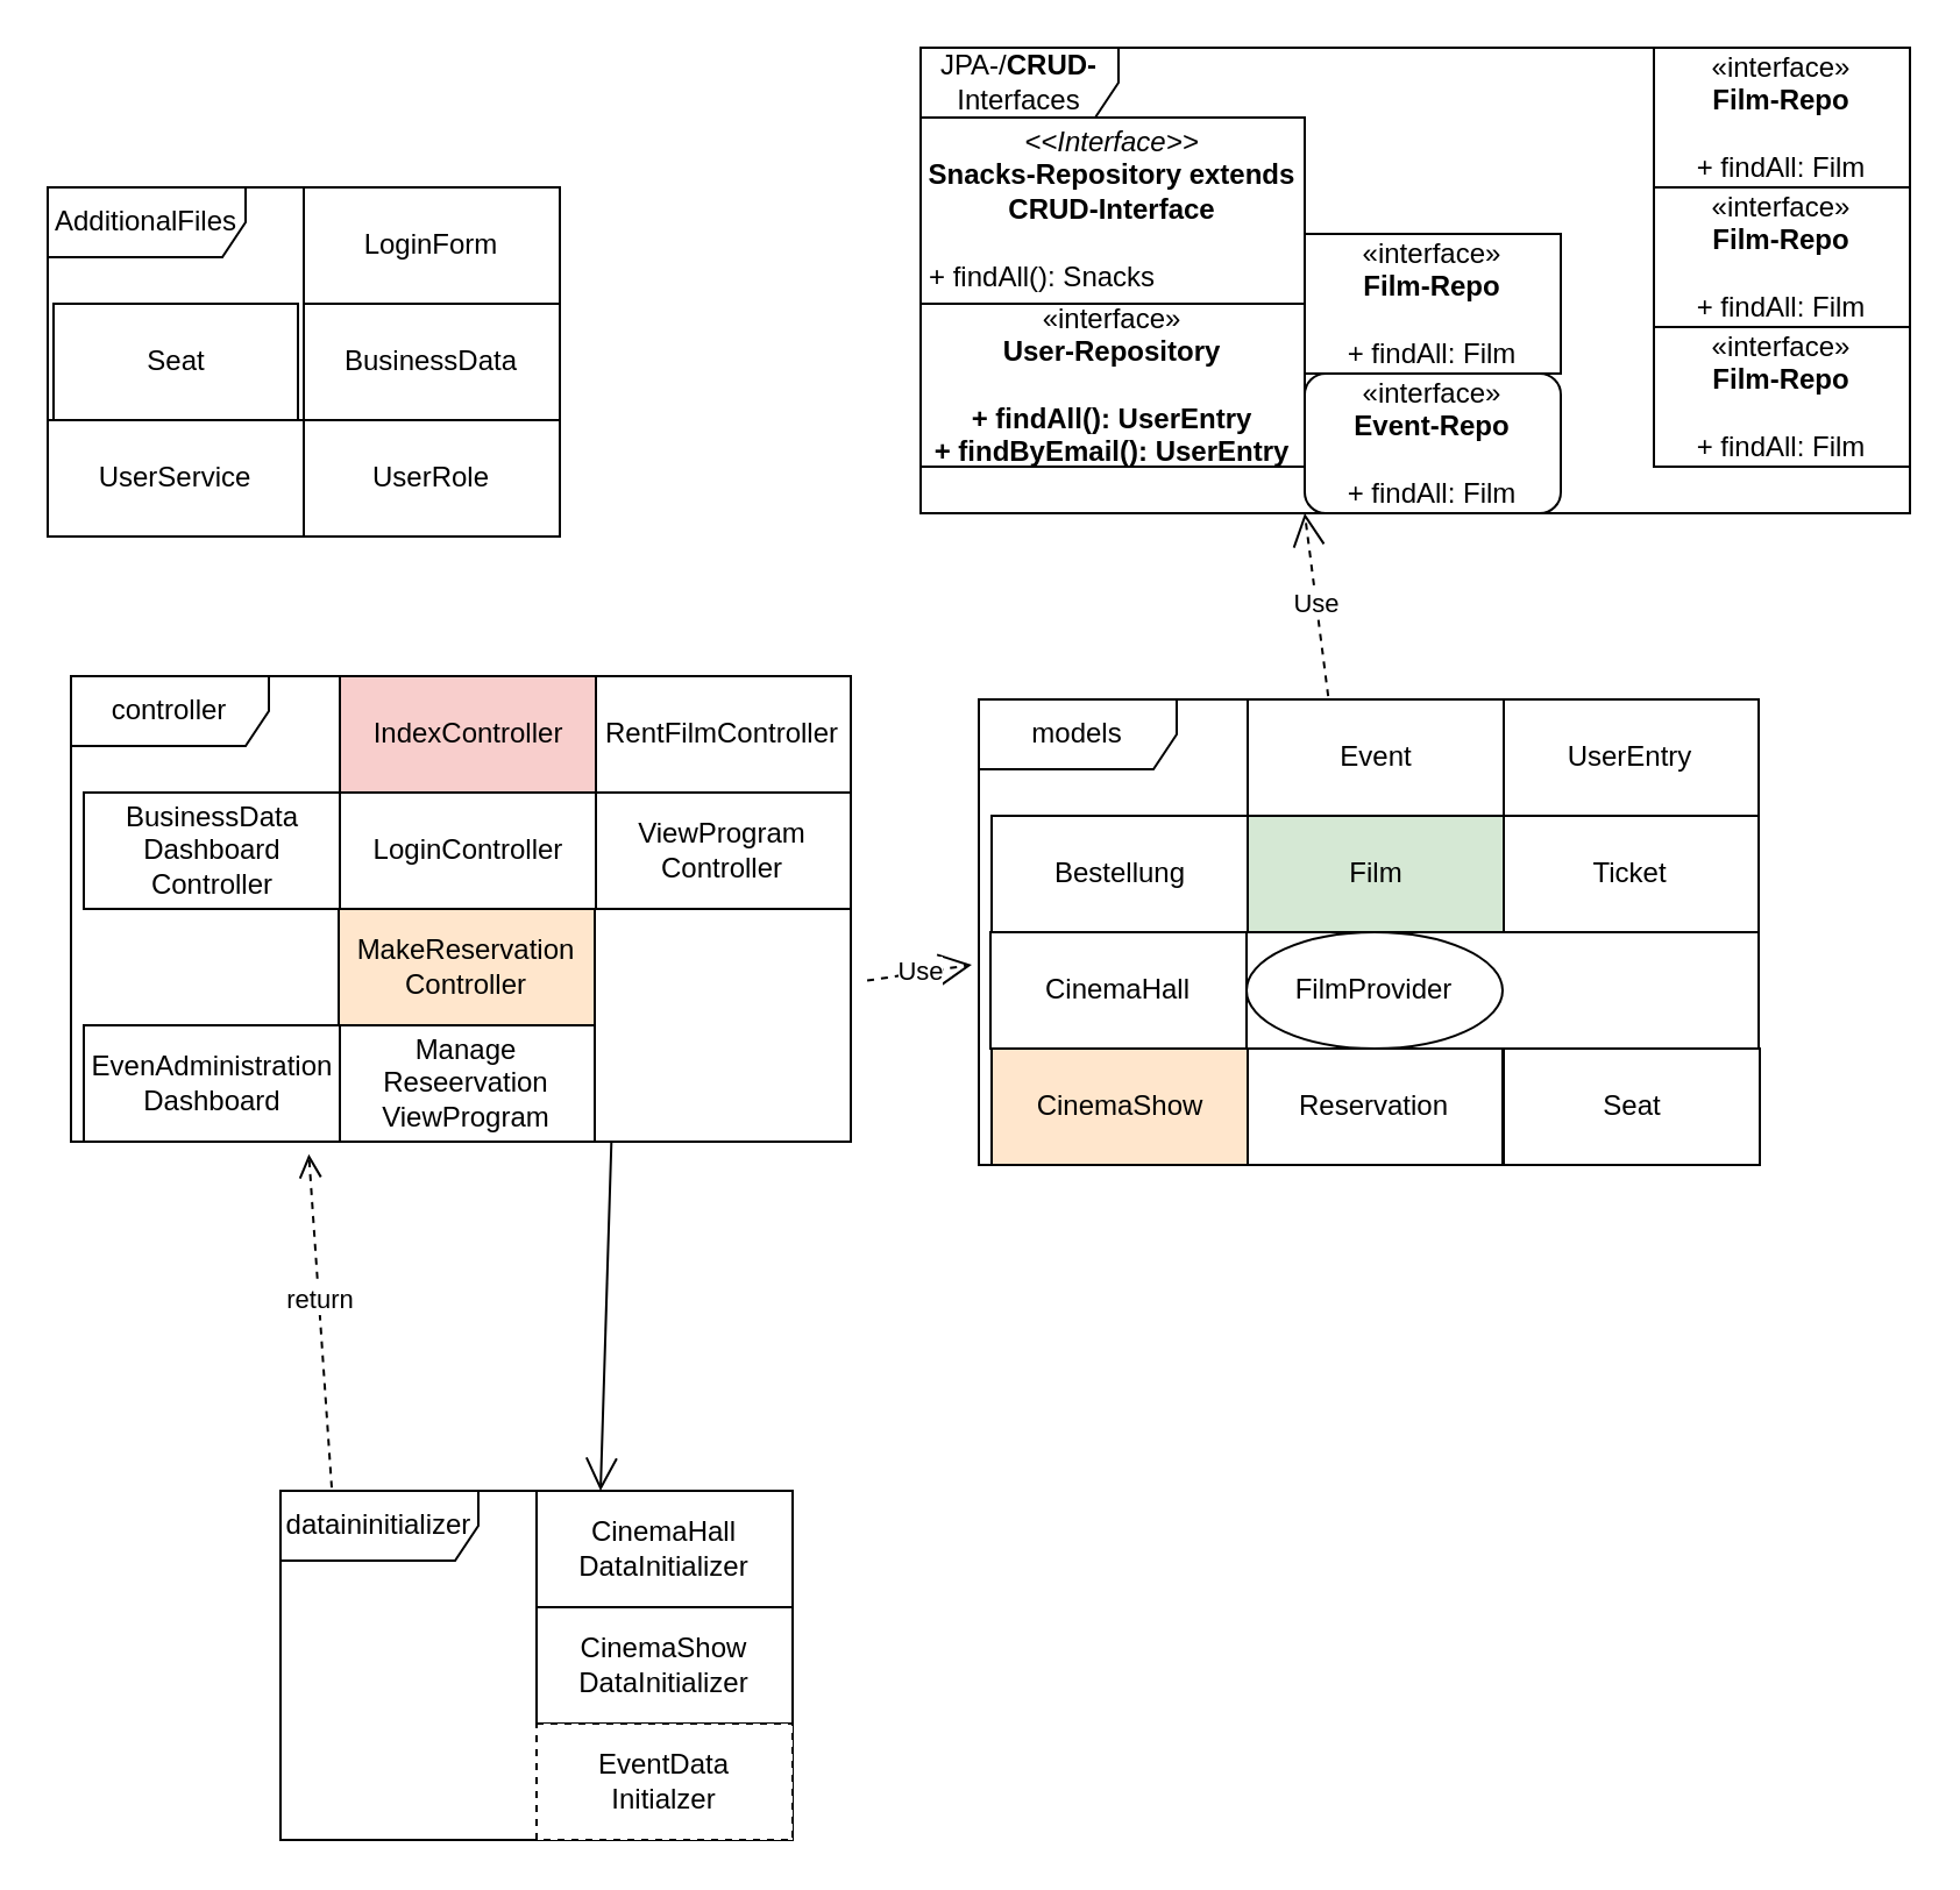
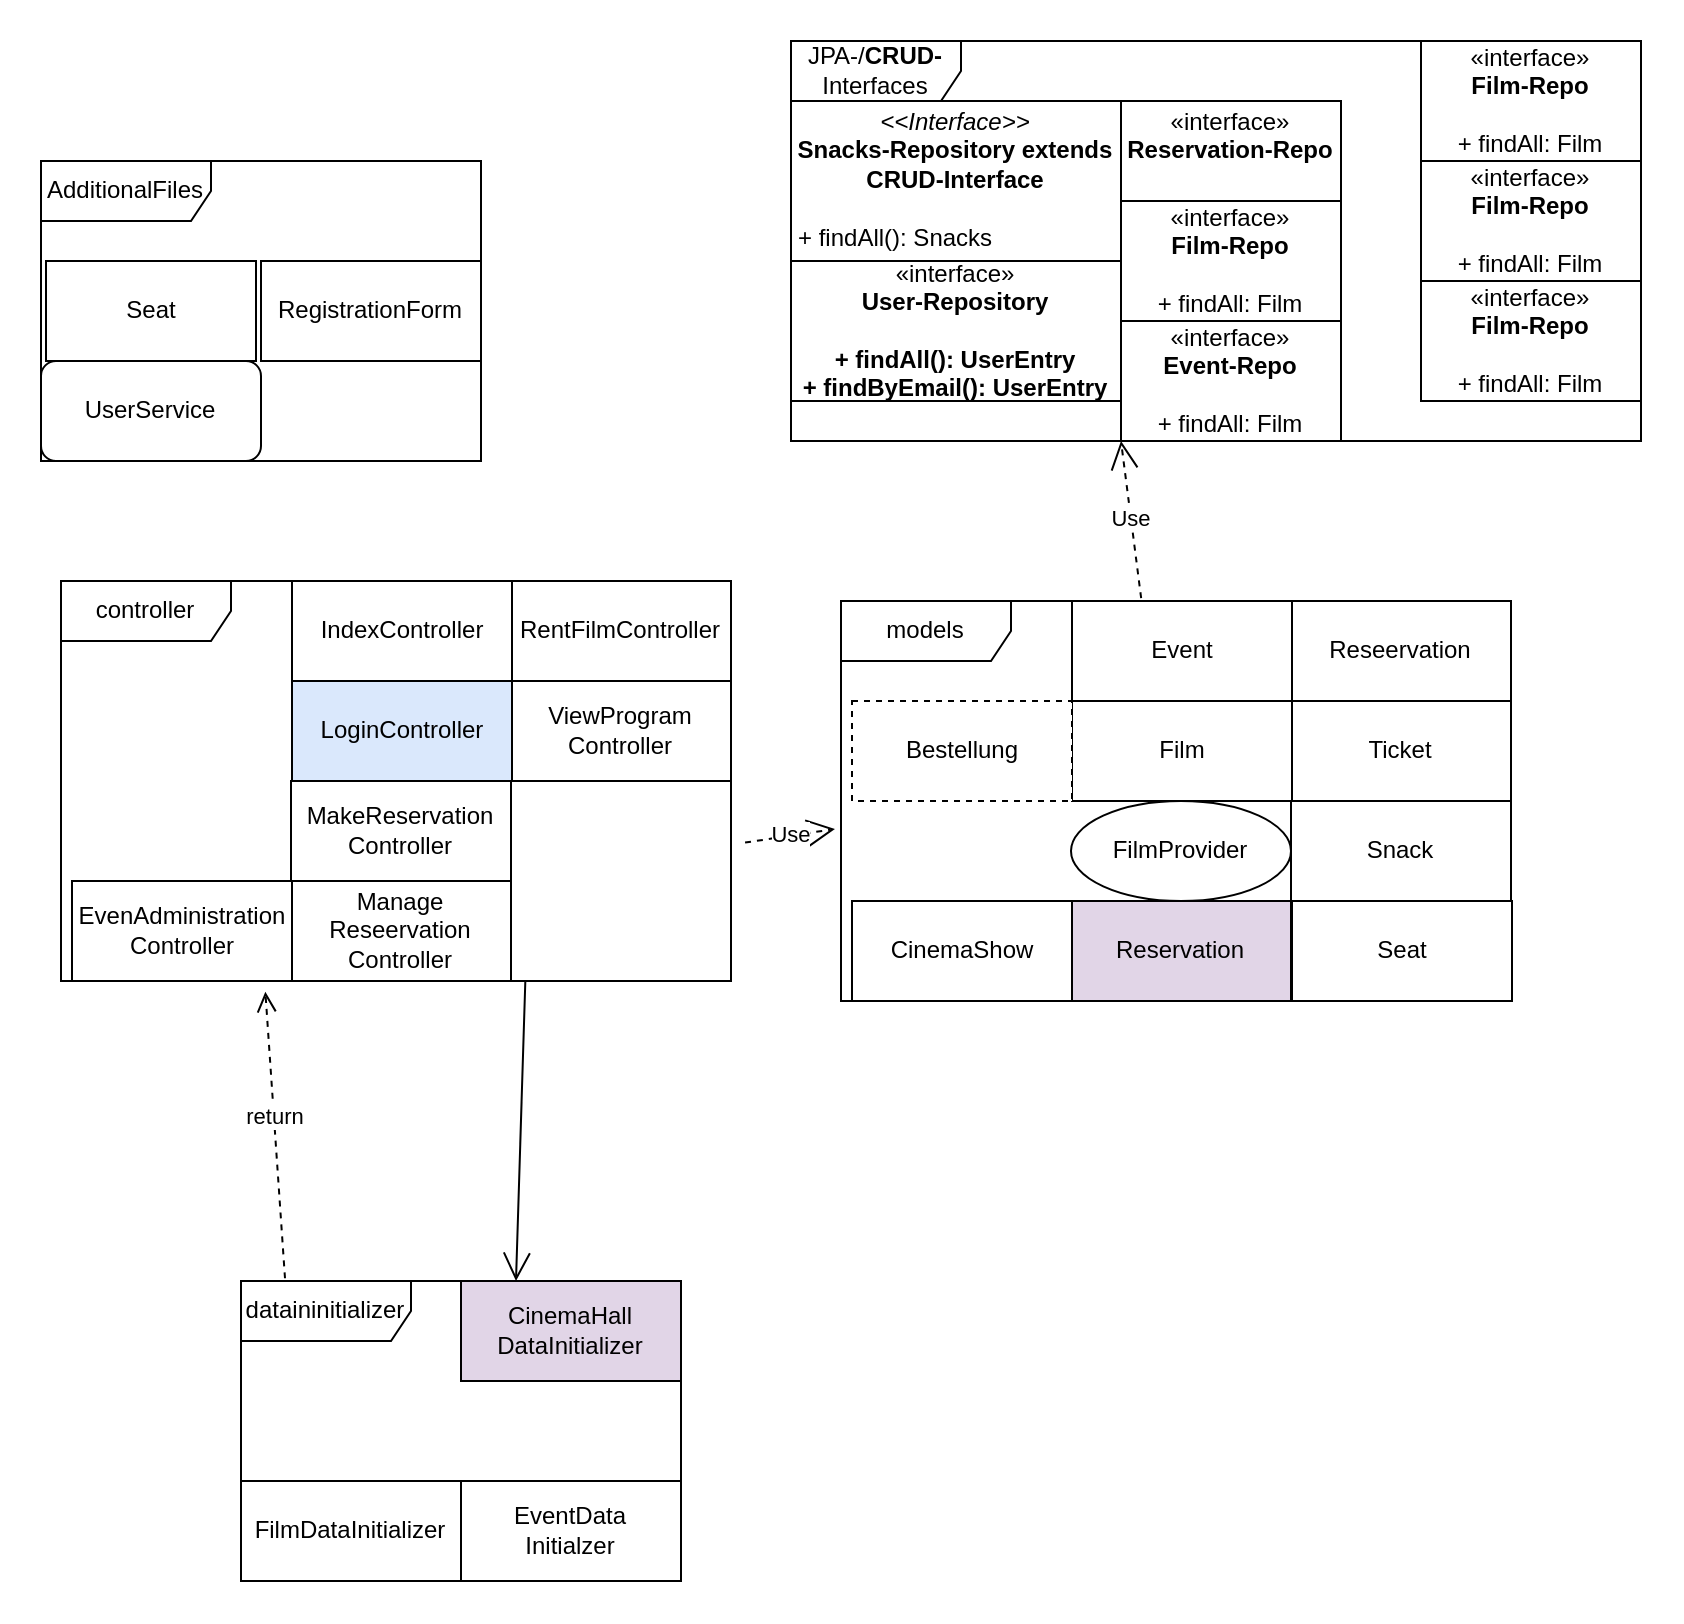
+ <mxCell id="5" value="«interface»&lt;br&gt;&lt;b&gt;Reservation-Repo&lt;br&gt;&lt;br&gt;&lt;/b&gt;" style="html=1;whiteSpace=wrap;" parent="1" vertex="1"><mxGeometry x="560" y="50" width="110" height="50" as="geometry" /></mxCell>
- <mxCell id="26" value="LoginForm" style="html=1;whiteSpace=wrap;" vertex="1" parent="1"><mxGeometry x="130" y="80" width="110" height="50" as="geometry" /></mxCell>
- <mxCell id="29" value="BusinessData" style="html=1;whiteSpace=wrap;" vertex="1" parent="1"><mxGeometry x="130" y="130" width="110" height="50" as="geometry" /></mxCell>
+ <mxCell id="29" value="RegistrationForm" style="html=1;whiteSpace=wrap;" vertex="1" parent="1"><mxGeometry x="130" y="130" width="110" height="50" as="geometry" /></mxCell>
- <mxCell id="7" value="«interface»&lt;br&gt;&lt;b&gt;Event-Repo&lt;br&gt;&lt;/b&gt;&lt;br&gt;+ findAll: Film" style="html=1;whiteSpace=wrap;rounded=1;" parent="1" vertex="1"><mxGeometry x="560" y="160" width="110" height="60" as="geometry" /></mxCell>
+ <mxCell id="7" value="«interface»&lt;br&gt;&lt;b&gt;Event-Repo&lt;br&gt;&lt;/b&gt;&lt;br&gt;+ findAll: Film" style="html=1;whiteSpace=wrap;" parent="1" vertex="1"><mxGeometry x="560" y="160" width="110" height="60" as="geometry" /></mxCell>
- <mxCell id="28" value="UserService" style="html=1;whiteSpace=wrap;" vertex="1" parent="1"><mxGeometry x="20" y="180" width="110" height="50" as="geometry" /></mxCell>
+ <mxCell id="28" value="UserService" style="html=1;whiteSpace=wrap;rounded=1;" vertex="1" parent="1"><mxGeometry x="20" y="180" width="110" height="50" as="geometry" /></mxCell>
- <mxCell id="30" value="UserRole" style="html=1;whiteSpace=wrap;" vertex="1" parent="1"><mxGeometry x="130" y="180" width="110" height="50" as="geometry" /></mxCell>
- <mxCell id="41" value="IndexController" style="html=1;whiteSpace=wrap;fillColor=#f8cecc;" vertex="1" parent="1"><mxGeometry x="145.5" y="290" width="110" height="50" as="geometry" /></mxCell>
+ <mxCell id="41" value="IndexController" style="html=1;whiteSpace=wrap;" vertex="1" parent="1"><mxGeometry x="145.5" y="290" width="110" height="50" as="geometry" /></mxCell>
- <mxCell id="13" value="UserEntry" style="html=1;whiteSpace=wrap;" vertex="1" parent="1"><mxGeometry x="645" y="300" width="110" height="50" as="geometry" /></mxCell>
+ <mxCell id="13" value="Reseervation" style="html=1;whiteSpace=wrap;" vertex="1" parent="1"><mxGeometry x="645" y="300" width="110" height="50" as="geometry" /></mxCell>
- <mxCell id="42" value="BusinessData&lt;br&gt;Dashboard&lt;br&gt;Controller" style="html=1;whiteSpace=wrap;" vertex="1" parent="1"><mxGeometry x="35.5" y="340" width="110" height="50" as="geometry" /></mxCell>
- <mxCell id="40" value="LoginController" style="html=1;whiteSpace=wrap;" vertex="1" parent="1"><mxGeometry x="145.5" y="340" width="110" height="50" as="geometry" /></mxCell>
+ <mxCell id="40" value="LoginController" style="html=1;whiteSpace=wrap;fillColor=#dae8fc;" vertex="1" parent="1"><mxGeometry x="145.5" y="340" width="110" height="50" as="geometry" /></mxCell>
- <mxCell id="19" value="Bestellung" style="html=1;whiteSpace=wrap;" vertex="1" parent="1"><mxGeometry x="425.5" y="350" width="110" height="50" as="geometry" /></mxCell>
+ <mxCell id="19" value="Bestellung" style="html=1;whiteSpace=wrap;dashed=1;" vertex="1" parent="1"><mxGeometry x="425.5" y="350" width="110" height="50" as="geometry" /></mxCell>
- <mxCell id="17" value="Film" style="html=1;whiteSpace=wrap;fillColor=#d5e8d4;" vertex="1" parent="1"><mxGeometry x="535.5" y="350" width="110" height="50" as="geometry" /></mxCell>
+ <mxCell id="17" value="Film" style="html=1;whiteSpace=wrap;" vertex="1" parent="1"><mxGeometry x="535.5" y="350" width="110" height="50" as="geometry" /></mxCell>
- <mxCell id="39" value="MakeReservation&lt;br&gt;Controller" style="html=1;whiteSpace=wrap;fillColor=#ffe6cc;" vertex="1" parent="1"><mxGeometry x="145" y="390" width="110" height="50" as="geometry" /></mxCell>
+ <mxCell id="39" value="MakeReservation&lt;br&gt;Controller" style="html=1;whiteSpace=wrap;" vertex="1" parent="1"><mxGeometry x="145" y="390" width="110" height="50" as="geometry" /></mxCell>
- <mxCell id="20" value="CinemaHall" style="html=1;whiteSpace=wrap;" vertex="1" parent="1"><mxGeometry x="425" y="400" width="110" height="50" as="geometry" /></mxCell>
+ <mxCell id="15" value="Snack" style="html=1;whiteSpace=wrap;" vertex="1" parent="1"><mxGeometry x="645" y="400" width="110" height="50" as="geometry" /></mxCell>
- <mxCell id="44" value="EvenAdministration Dashboard" style="html=1;whiteSpace=wrap;" vertex="1" parent="1"><mxGeometry x="35.5" y="440" width="110" height="50" as="geometry" /></mxCell>
+ <mxCell id="44" value="EvenAdministration Controller" style="html=1;whiteSpace=wrap;" vertex="1" parent="1"><mxGeometry x="35.5" y="440" width="110" height="50" as="geometry" /></mxCell>
- <mxCell id="43" value="Manage&lt;br&gt;Reseervation&lt;br&gt;ViewProgram" style="html=1;whiteSpace=wrap;" vertex="1" parent="1"><mxGeometry x="145" y="440" width="110" height="50" as="geometry" /></mxCell>
+ <mxCell id="43" value="Manage&lt;br&gt;Reseervation&lt;br&gt;Controller" style="html=1;whiteSpace=wrap;" vertex="1" parent="1"><mxGeometry x="145" y="440" width="110" height="50" as="geometry" /></mxCell>
- <mxCell id="23" value="CinemaShow" style="html=1;whiteSpace=wrap;fillColor=#ffe6cc;" vertex="1" parent="1"><mxGeometry x="425.5" y="450" width="110" height="50" as="geometry" /></mxCell>
+ <mxCell id="23" value="CinemaShow" style="html=1;whiteSpace=wrap;" vertex="1" parent="1"><mxGeometry x="425.5" y="450" width="110" height="50" as="geometry" /></mxCell>
- <mxCell id="21" value="Reservation" style="html=1;whiteSpace=wrap;" vertex="1" parent="1"><mxGeometry x="535" y="450" width="110" height="50" as="geometry" /></mxCell>
+ <mxCell id="21" value="Reservation" style="html=1;whiteSpace=wrap;fillColor=#e1d5e7;" vertex="1" parent="1"><mxGeometry x="535" y="450" width="110" height="50" as="geometry" /></mxCell>
- <mxCell id="32" value="CinemaHall&lt;br&gt;DataInitializer" style="html=1;whiteSpace=wrap;" vertex="1" parent="1"><mxGeometry x="230" y="640" width="110" height="50" as="geometry" /></mxCell>
+ <mxCell id="32" value="CinemaHall&lt;br&gt;DataInitializer" style="html=1;whiteSpace=wrap;fillColor=#e1d5e7;" vertex="1" parent="1"><mxGeometry x="230" y="640" width="110" height="50" as="geometry" /></mxCell>
- <mxCell id="34" value="CinemaShow&lt;br&gt;DataInitializer" style="html=1;whiteSpace=wrap;" vertex="1" parent="1"><mxGeometry x="230" y="690" width="110" height="50" as="geometry" /></mxCell>
+ <mxCell id="33" value="FilmDataInitializer" style="html=1;whiteSpace=wrap;" vertex="1" parent="1"><mxGeometry x="120" y="740" width="110" height="50" as="geometry" /></mxCell>
- <mxCell id="35" value="EventData&lt;br&gt;Initialzer" style="html=1;whiteSpace=wrap;dashed=1;" vertex="1" parent="1"><mxGeometry x="230" y="740" width="110" height="50" as="geometry" /></mxCell>
+ <mxCell id="35" value="EventData&lt;br&gt;Initialzer" style="html=1;whiteSpace=wrap;" vertex="1" parent="1"><mxGeometry x="230" y="740" width="110" height="50" as="geometry" /></mxCell>
